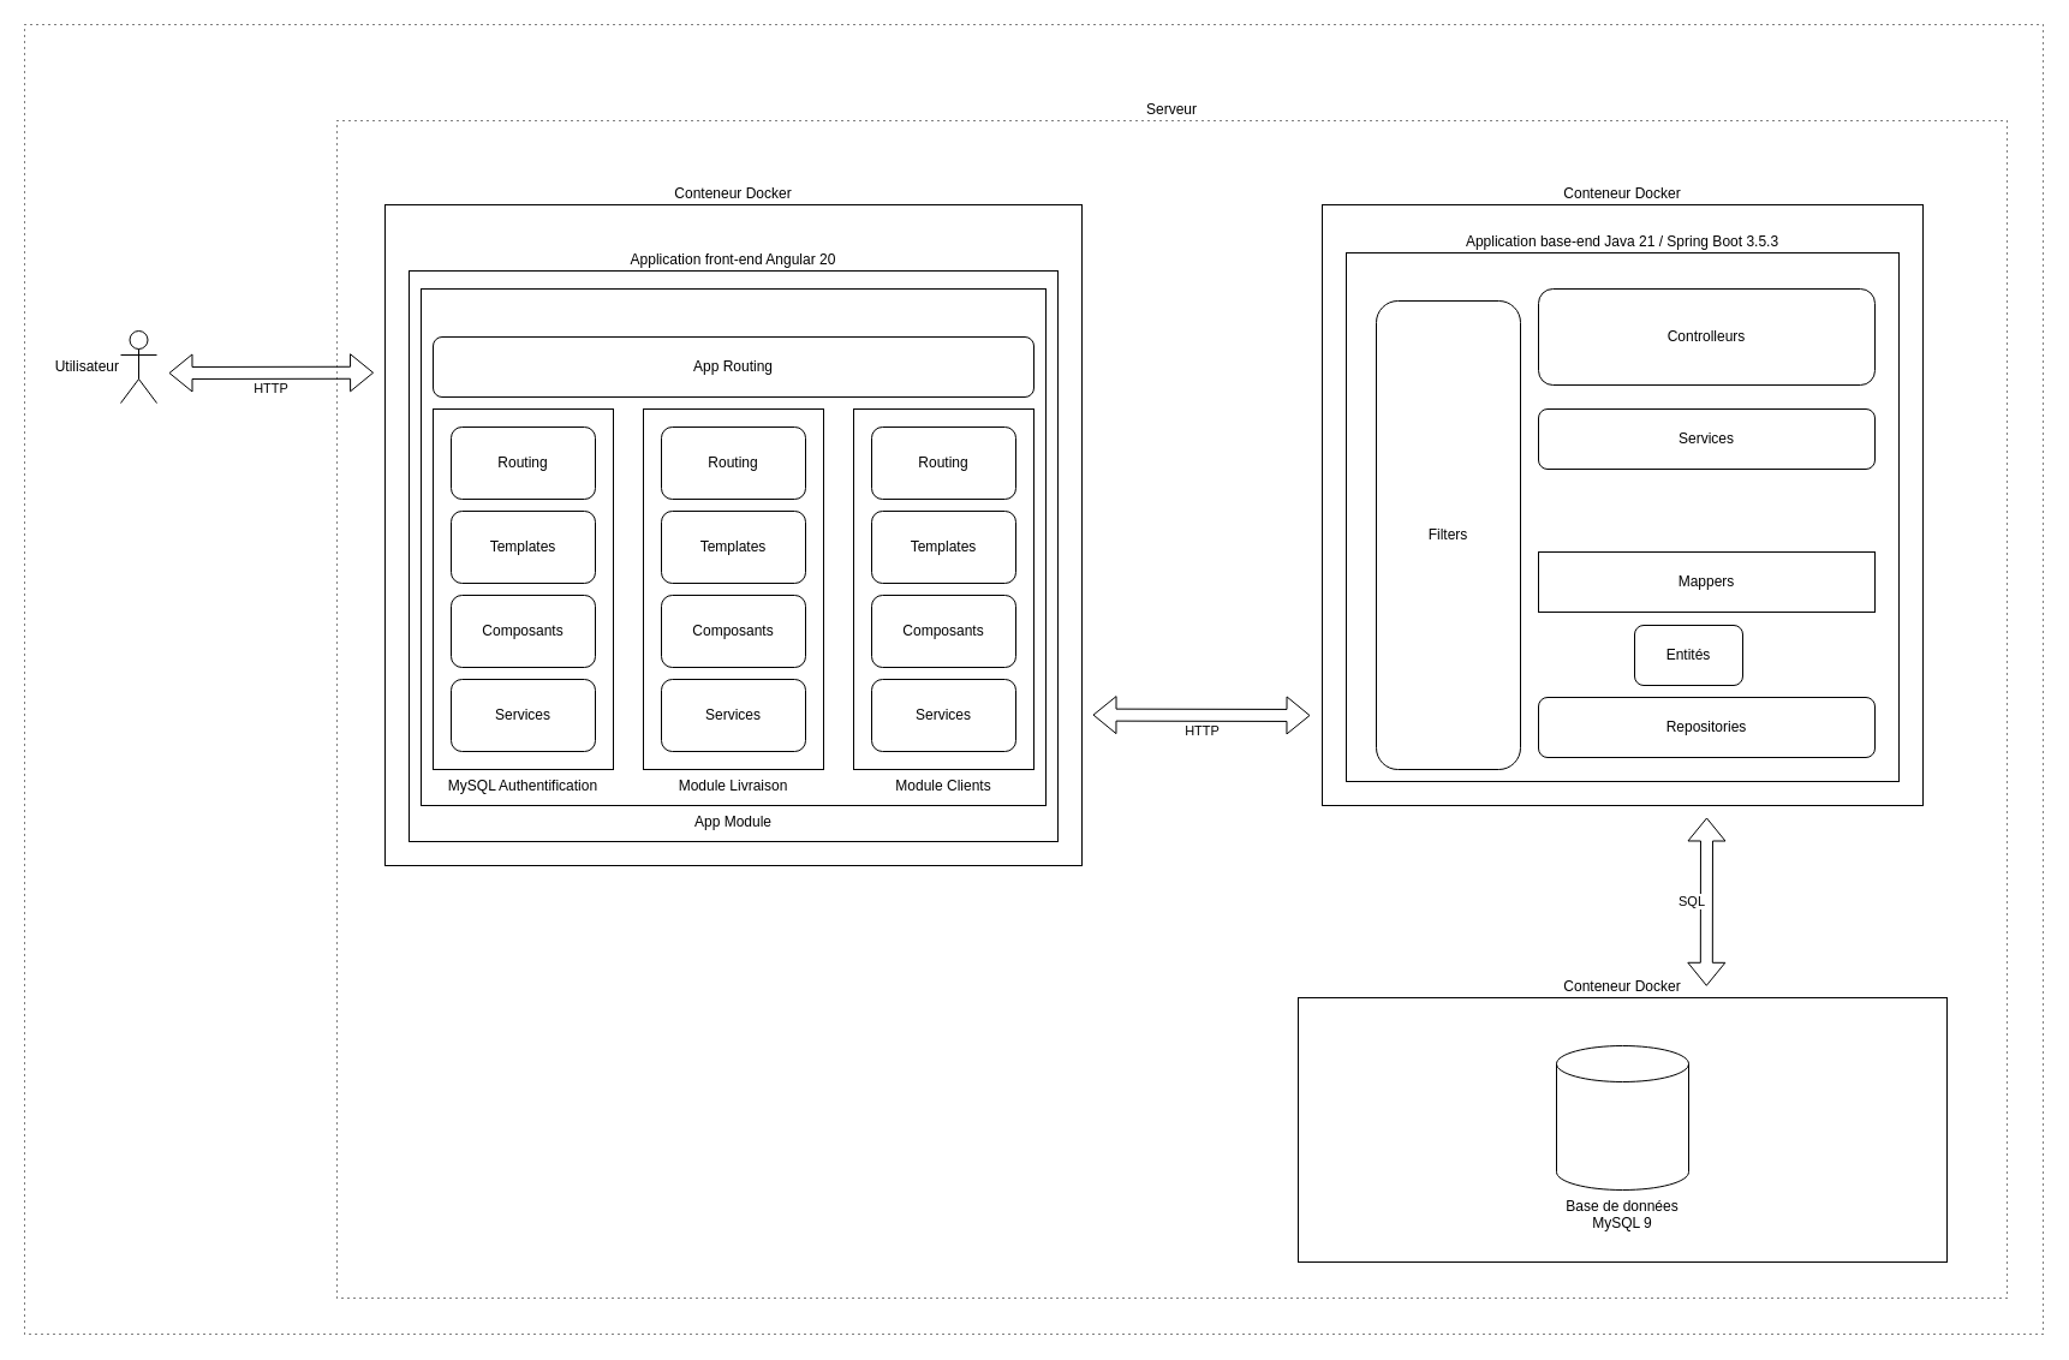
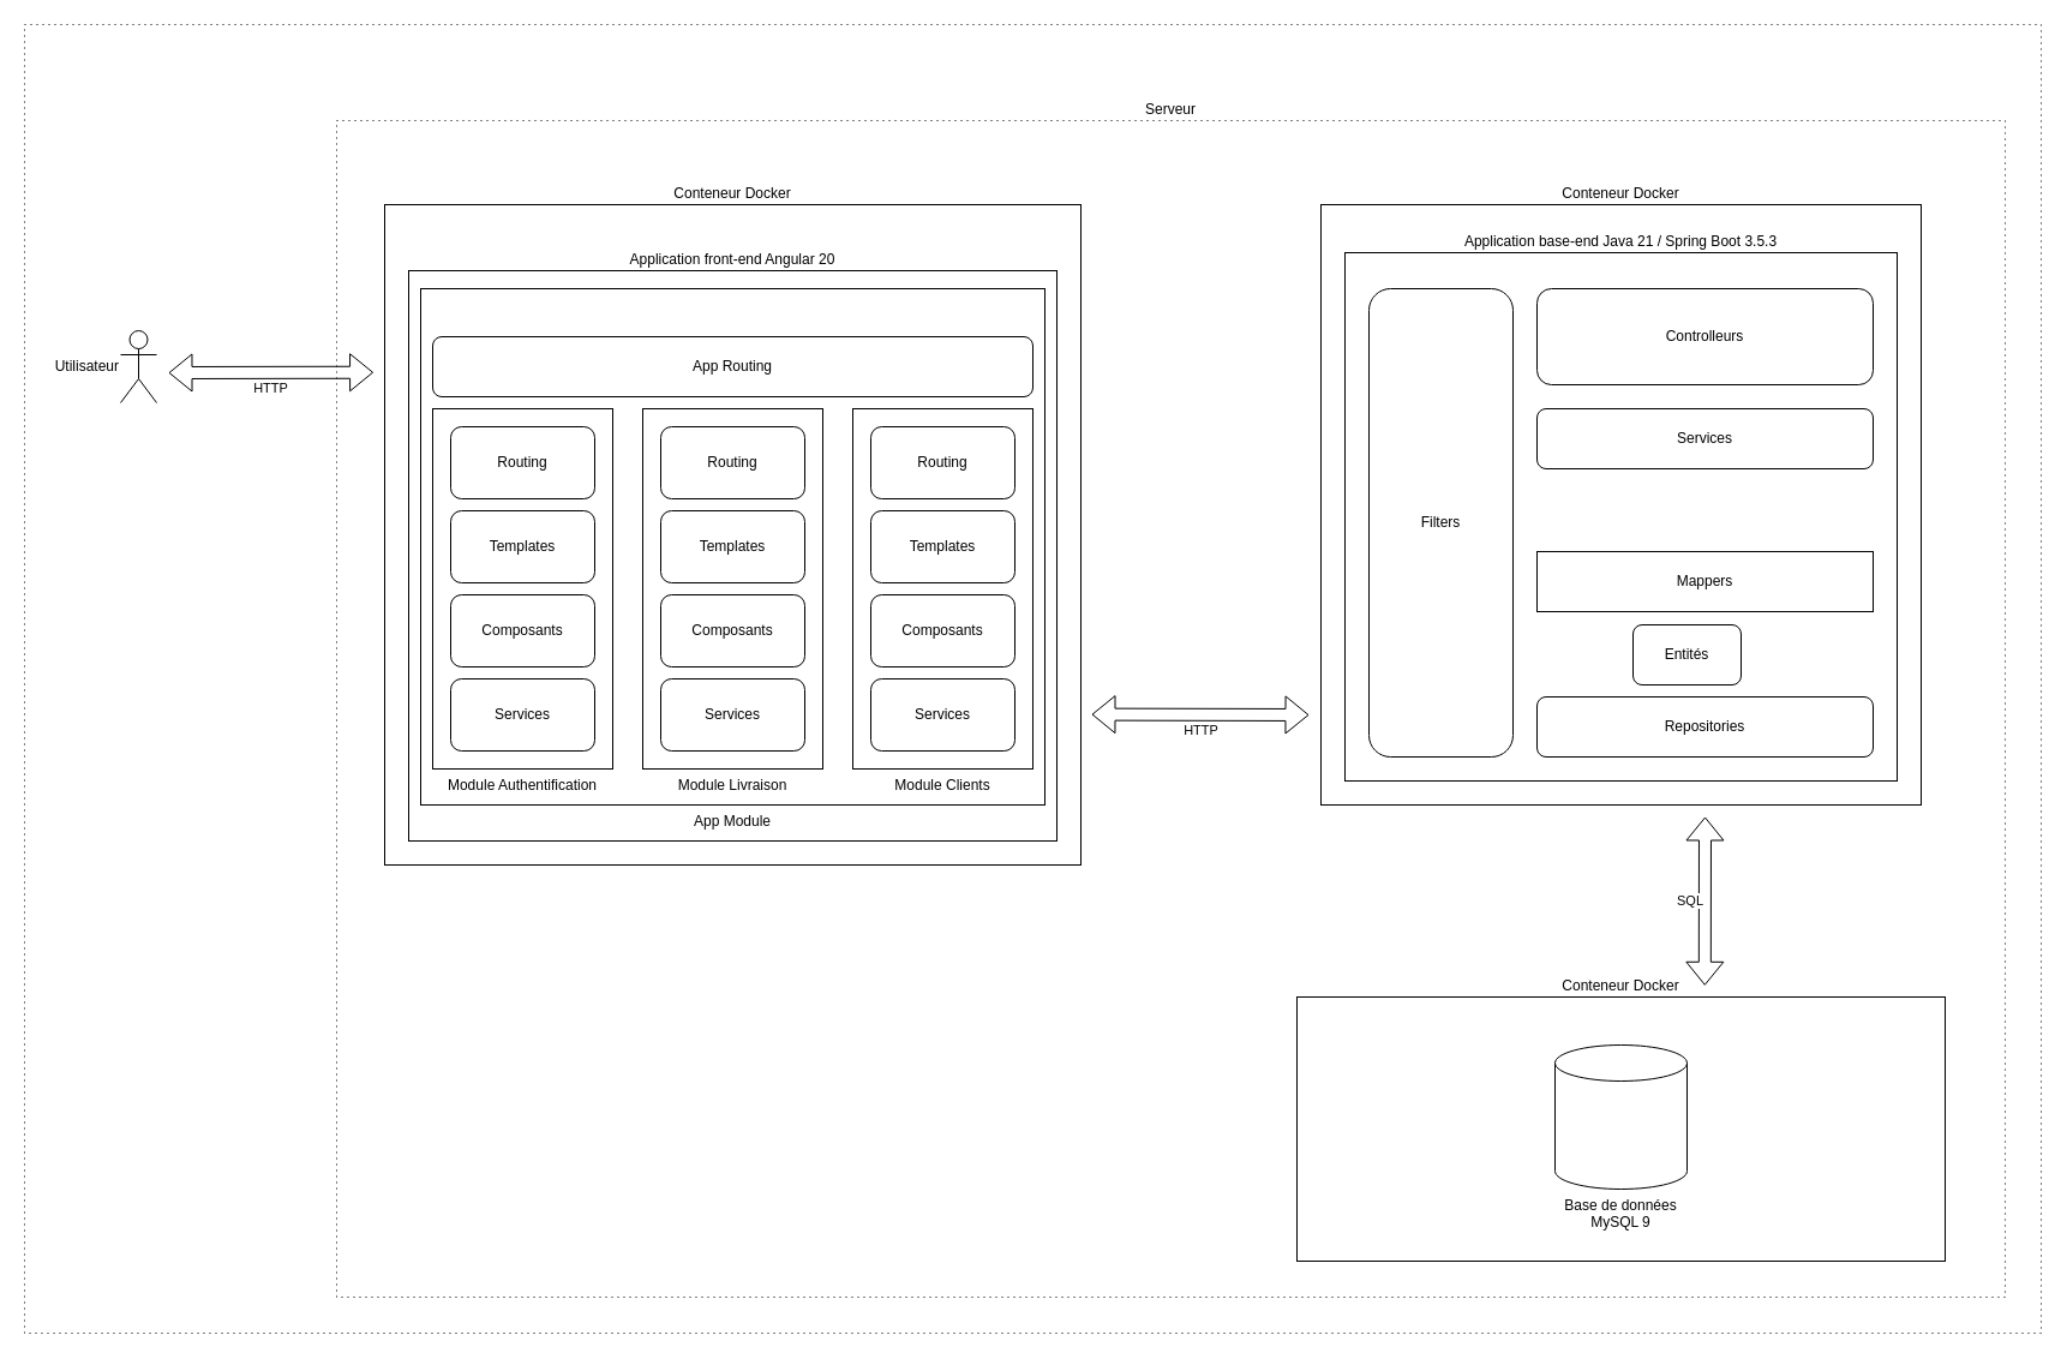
- <mxCell id="34" value="Filters" style="rounded=1;whiteSpace=wrap;html=1;" vertex="1" parent="26"><mxGeometry x="45" y="80" width="120" height="390" as="geometry" /></mxCell>
+ <mxCell id="34" value="Filters" style="rounded=1;whiteSpace=wrap;html=1;" vertex="1" parent="26"><mxGeometry x="40" y="70" width="120" height="390" as="geometry" /></mxCell>
- <mxCell id="10" value="MySQL Authentification" style="rounded=0;whiteSpace=wrap;html=1;labelPosition=center;verticalLabelPosition=bottom;align=center;verticalAlign=top;" vertex="1" parent="9"><mxGeometry width="150" height="300" as="geometry" /></mxCell>
+ <mxCell id="10" value="Module Authentification" style="rounded=0;whiteSpace=wrap;html=1;labelPosition=center;verticalLabelPosition=bottom;align=center;verticalAlign=top;" vertex="1" parent="9"><mxGeometry width="150" height="300" as="geometry" /></mxCell>
